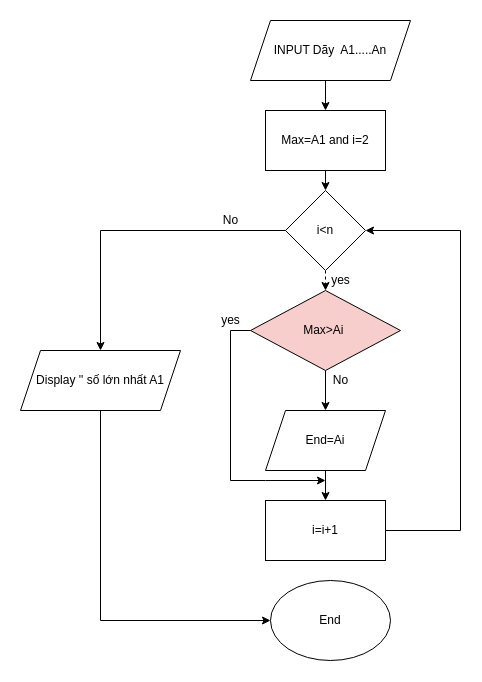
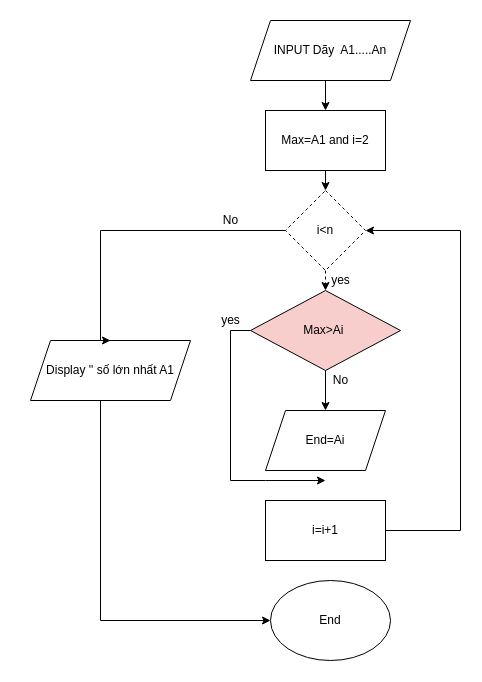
- <mxCell id="19" value="i&amp;lt;n" style="rhombus;whiteSpace=wrap;html=1;" parent="1" vertex="1"><mxGeometry x="285" y="190" width="80" height="80" as="geometry" /></mxCell>
+ <mxCell id="19" value="i&amp;lt;n" style="rhombus;whiteSpace=wrap;html=1;dashed=1;" parent="1" vertex="1"><mxGeometry x="285" y="190" width="80" height="80" as="geometry" /></mxCell>
- <mxCell id="8" value="Display '' số lớn nhất A1" style="shape=parallelogram;perimeter=parallelogramPerimeter;whiteSpace=wrap;html=1;fixedSize=1;" parent="1" vertex="1"><mxGeometry x="20" y="350" width="160" height="60" as="geometry" /></mxCell>
+ <mxCell id="8" value="Display '' số lớn nhất A1" style="shape=parallelogram;perimeter=parallelogramPerimeter;whiteSpace=wrap;html=1;fixedSize=1;" parent="1" vertex="1"><mxGeometry x="30" y="340" width="160" height="60" as="geometry" /></mxCell>
- <mxCell id="10" style="edgeStyle=orthogonalEdgeStyle;rounded=0;orthogonalLoop=1;jettySize=auto;html=1;exitX=0.5;exitY=1;exitDx=0;exitDy=0;entryX=0.5;entryY=0;entryDx=0;entryDy=0;" parent="1" source="11" target="13" edge="1"><mxGeometry relative="1" as="geometry"><mxPoint x="330" y="500" as="targetPoint" /></mxGeometry></mxCell>
